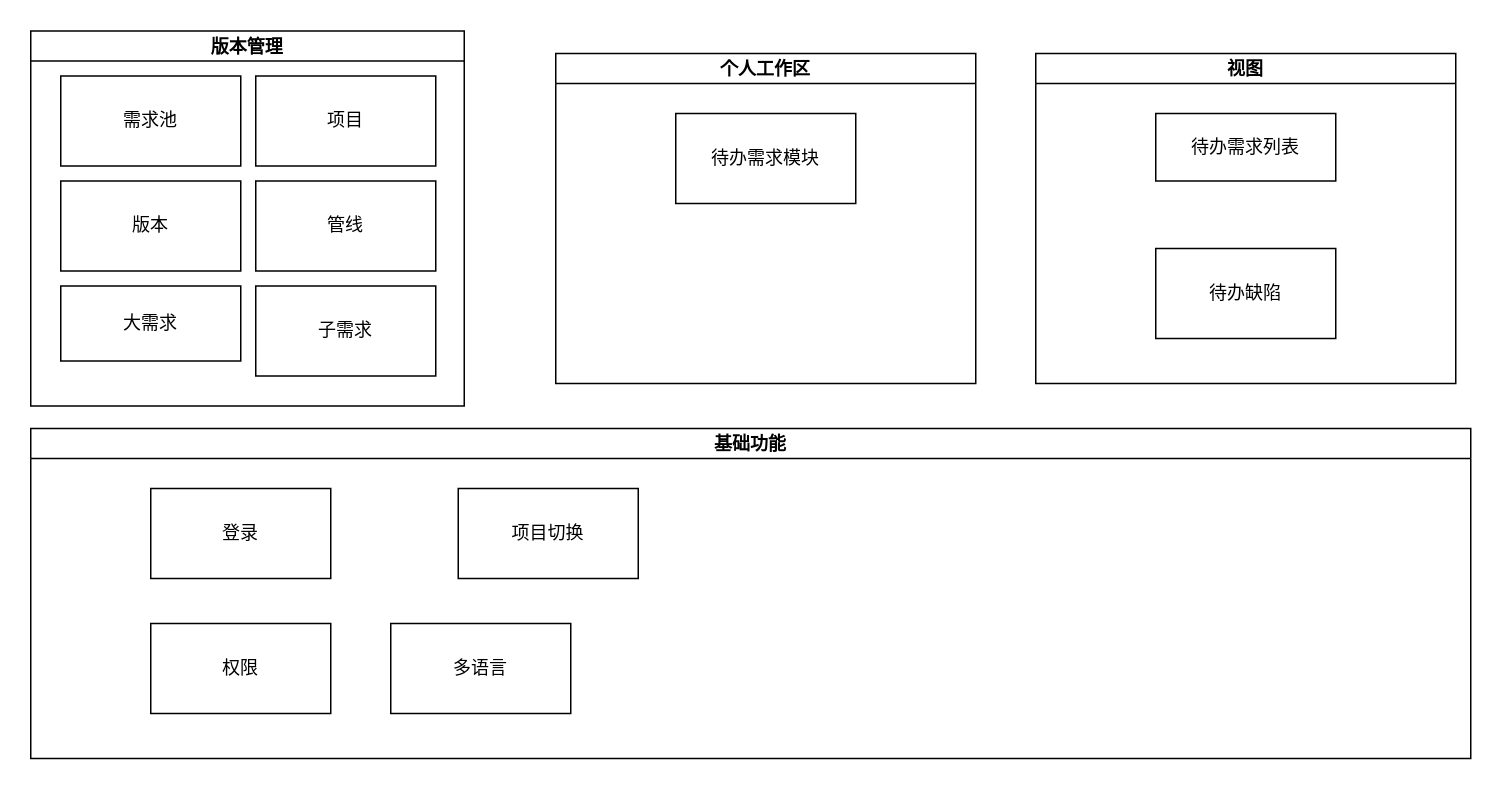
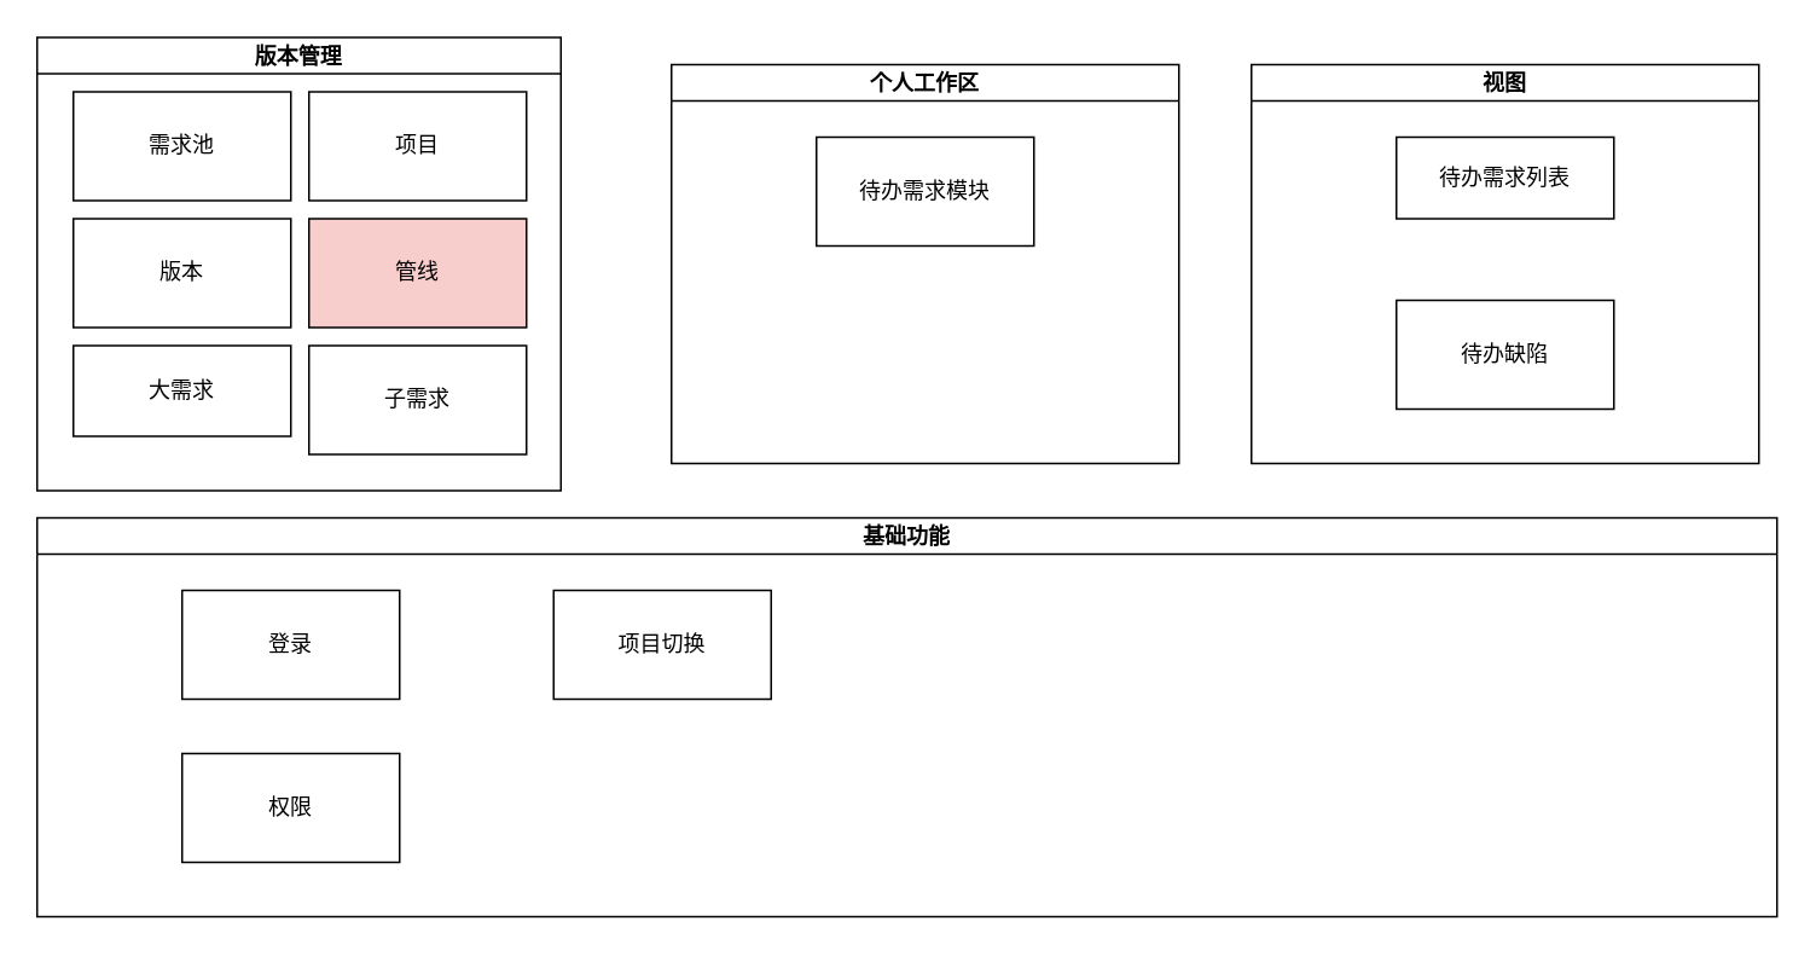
- <mxCell id="8" value="管线" style="whiteSpace=wrap;html=1;align=center;treeFolding=1;treeMoving=1;newEdgeStyle={&quot;edgeStyle&quot;:&quot;elbowEdgeStyle&quot;,&quot;startArrow&quot;:&quot;none&quot;,&quot;endArrow&quot;:&quot;none&quot;};" vertex="1" parent="4"><mxGeometry x="150" y="100" width="120" height="60" as="geometry" /></mxCell>
+ <mxCell id="8" value="管线" style="whiteSpace=wrap;html=1;align=center;treeFolding=1;treeMoving=1;newEdgeStyle={&quot;edgeStyle&quot;:&quot;elbowEdgeStyle&quot;,&quot;startArrow&quot;:&quot;none&quot;,&quot;endArrow&quot;:&quot;none&quot;};fillColor=#f8cecc;" vertex="1" parent="4"><mxGeometry x="150" y="100" width="120" height="60" as="geometry" /></mxCell>
- <mxCell id="18" value="多语言" style="whiteSpace=wrap;html=1;align=center;treeFolding=1;treeMoving=1;newEdgeStyle={&quot;edgeStyle&quot;:&quot;elbowEdgeStyle&quot;,&quot;startArrow&quot;:&quot;none&quot;,&quot;endArrow&quot;:&quot;none&quot;};" vertex="1" parent="14"><mxGeometry x="240" y="130" width="120" height="60" as="geometry" /></mxCell>
